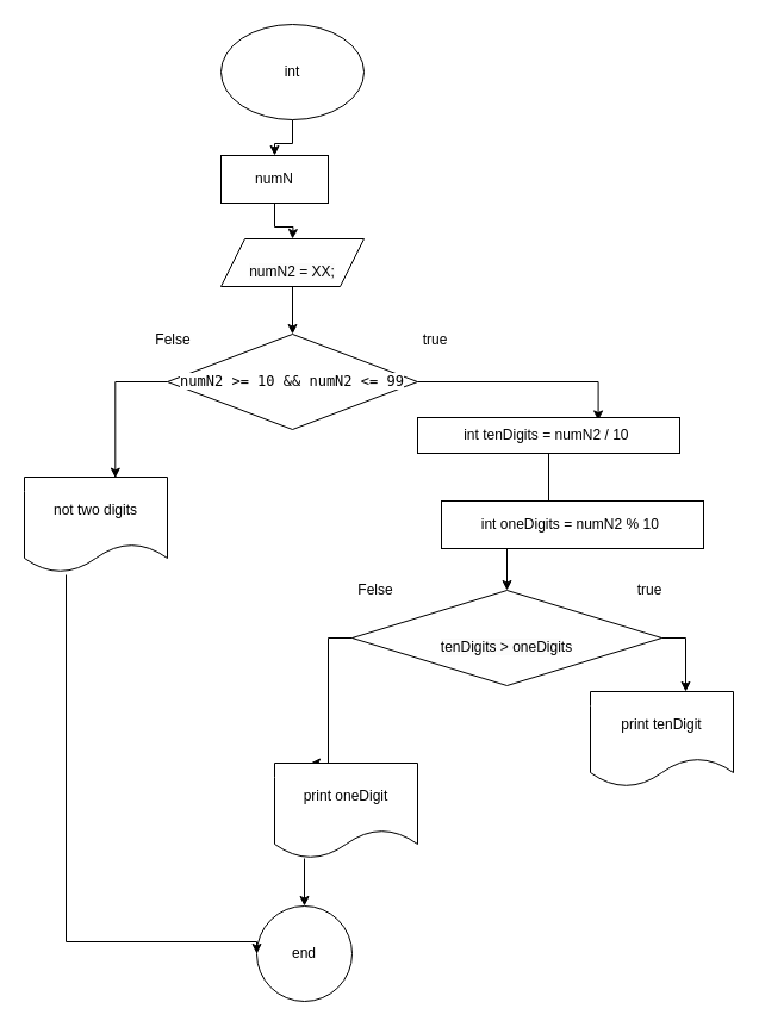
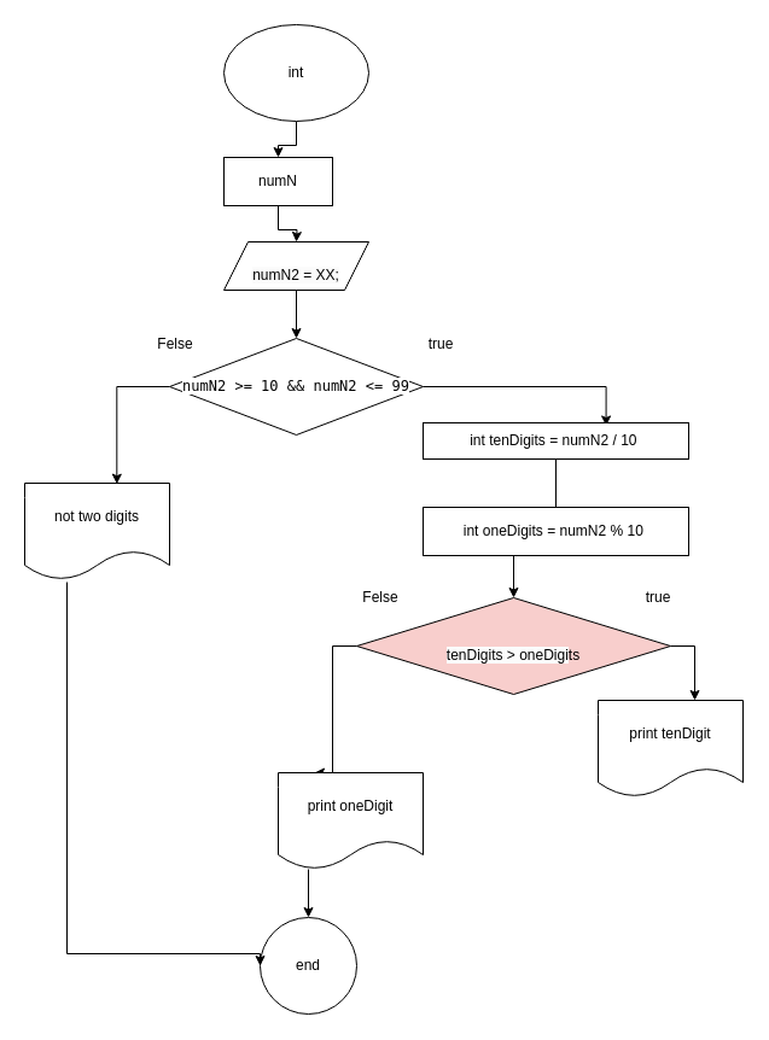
- <mxCell id="19" value="int oneDigits = numN2 % 10&amp;nbsp;" style="rounded=0;whiteSpace=wrap;html=1;" vertex="1" parent="1"><mxGeometry x="370" y="420" width="220" height="40" as="geometry" /></mxCell>
+ <mxCell id="19" value="int oneDigits = numN2 % 10&amp;nbsp;" style="rounded=0;whiteSpace=wrap;html=1;" vertex="1" parent="1"><mxGeometry x="350" y="420" width="220" height="40" as="geometry" /></mxCell>
- <mxCell id="22" value="&lt;br&gt;&lt;span style=&quot;color: rgb(0, 0, 0); font-family: Helvetica; font-size: 12px; font-style: normal; font-variant-ligatures: normal; font-variant-caps: normal; font-weight: 400; letter-spacing: normal; orphans: 2; text-align: center; text-indent: 0px; text-transform: none; widows: 2; word-spacing: 0px; -webkit-text-stroke-width: 0px; background-color: rgb(251, 251, 251); text-decoration-thickness: initial; text-decoration-style: initial; text-decoration-color: initial; float: none; display: inline !important;&quot;&gt;tenDigits &amp;gt; oneDigi&lt;/span&gt;ts" style="rhombus;whiteSpace=wrap;html=1;" vertex="1" parent="1"><mxGeometry x="295" y="495" width="260" height="80" as="geometry" /></mxCell>
+ <mxCell id="22" value="&lt;br&gt;&lt;span style=&quot;color: rgb(0, 0, 0); font-family: Helvetica; font-size: 12px; font-style: normal; font-variant-ligatures: normal; font-variant-caps: normal; font-weight: 400; letter-spacing: normal; orphans: 2; text-align: center; text-indent: 0px; text-transform: none; widows: 2; word-spacing: 0px; -webkit-text-stroke-width: 0px; background-color: rgb(251, 251, 251); text-decoration-thickness: initial; text-decoration-style: initial; text-decoration-color: initial; float: none; display: inline !important;&quot;&gt;tenDigits &amp;gt; oneDigi&lt;/span&gt;ts" style="rhombus;whiteSpace=wrap;html=1;fillColor=#f8cecc;" vertex="1" parent="1"><mxGeometry x="295" y="495" width="260" height="80" as="geometry" /></mxCell>
